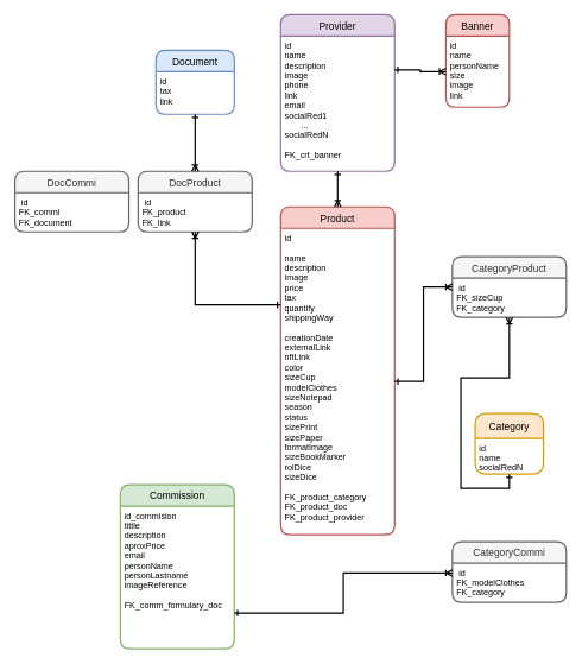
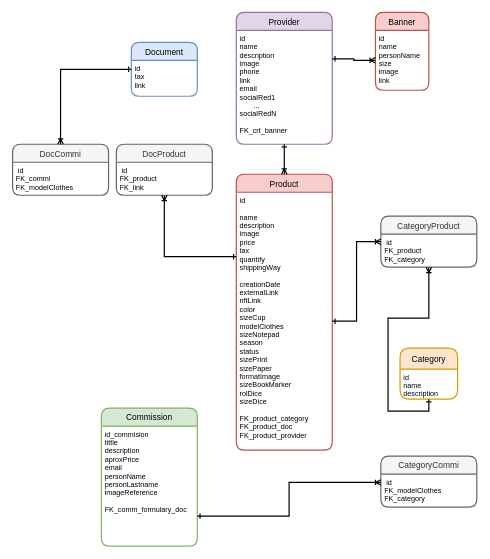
+ <mxCell id="29" style="edgeStyle=orthogonalEdgeStyle;rounded=0;orthogonalLoop=1;jettySize=auto;html=1;exitX=0;exitY=0.25;exitDx=0;exitDy=0;startArrow=ERone;startFill=0;endArrow=ERoneToMany;endFill=0;strokeWidth=2;entryX=0.5;entryY=0;entryDx=0;entryDy=0;" edge="1" parent="1" source="9" target="27"><mxGeometry relative="1" as="geometry"><Array as="points"><mxPoint x="100" y="115" /></Array><mxPoint x="178" y="862.5" as="sourcePoint" /><mxPoint x="110" y="210" as="targetPoint" /></mxGeometry></mxCell>
- <mxCell id="26" style="edgeStyle=orthogonalEdgeStyle;rounded=0;orthogonalLoop=1;jettySize=auto;html=1;entryX=0.5;entryY=0;entryDx=0;entryDy=0;strokeWidth=2;startArrow=ERone;startFill=0;endArrow=ERoneToMany;endFill=0;" parent="1" source="9" target="23" edge="1"><mxGeometry relative="1" as="geometry" /></mxCell>
- <mxCell id="28" value=" id&#10;FK_commi&#10;FK_document" style="align=left;strokeColor=none;fillColor=none;spacingLeft=4;fontSize=12;verticalAlign=top;resizable=0;rotatable=0;part=1;" vertex="1" parent="27"><mxGeometry y="30" width="160" height="55" as="geometry" /></mxCell>
+ <mxCell id="28" value=" id&#10;FK_commi&#10;FK_modelClothes" style="align=left;strokeColor=none;fillColor=none;spacingLeft=4;fontSize=12;verticalAlign=top;resizable=0;rotatable=0;part=1;" vertex="1" parent="27"><mxGeometry y="30" width="160" height="55" as="geometry" /></mxCell>
- <mxCell id="15" value=" id&#10;FK_sizeCup&#10;FK_category" style="align=left;strokeColor=none;fillColor=none;spacingLeft=4;fontSize=12;verticalAlign=top;resizable=0;rotatable=0;part=1;" parent="14" vertex="1"><mxGeometry y="30" width="160" height="55" as="geometry" /></mxCell>
+ <mxCell id="15" value=" id&#10;FK_product&#10;FK_category" style="align=left;strokeColor=none;fillColor=none;spacingLeft=4;fontSize=12;verticalAlign=top;resizable=0;rotatable=0;part=1;" parent="14" vertex="1"><mxGeometry y="30" width="160" height="55" as="geometry" /></mxCell>
- <mxCell id="5" value="id&#10;name&#10;socialRedN" style="align=left;strokeColor=none;fillColor=none;spacingLeft=4;fontSize=12;verticalAlign=top;resizable=0;rotatable=0;part=1;" parent="4" vertex="1"><mxGeometry y="35" width="96" height="50" as="geometry" /></mxCell>
+ <mxCell id="5" value="id&#10;name&#10;description" style="align=left;strokeColor=none;fillColor=none;spacingLeft=4;fontSize=12;verticalAlign=top;resizable=0;rotatable=0;part=1;" parent="4" vertex="1"><mxGeometry y="35" width="96" height="50" as="geometry" /></mxCell>
